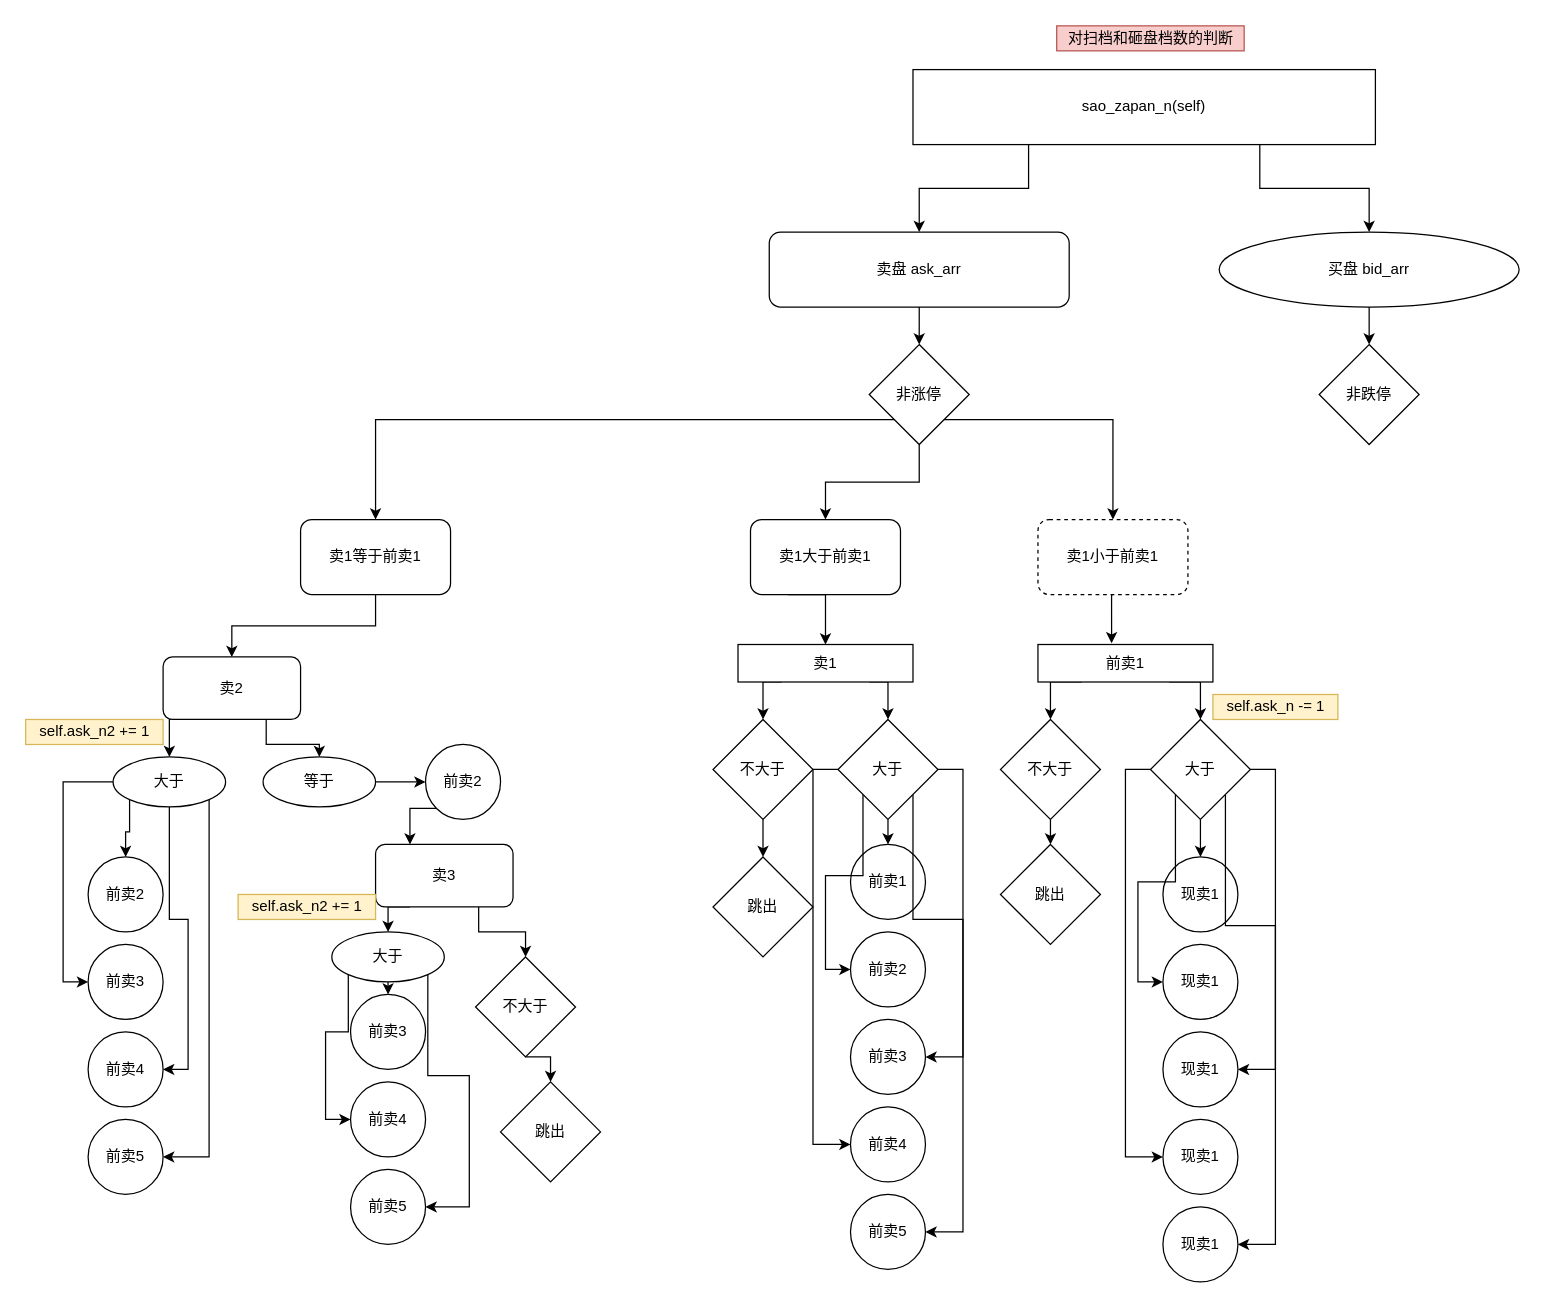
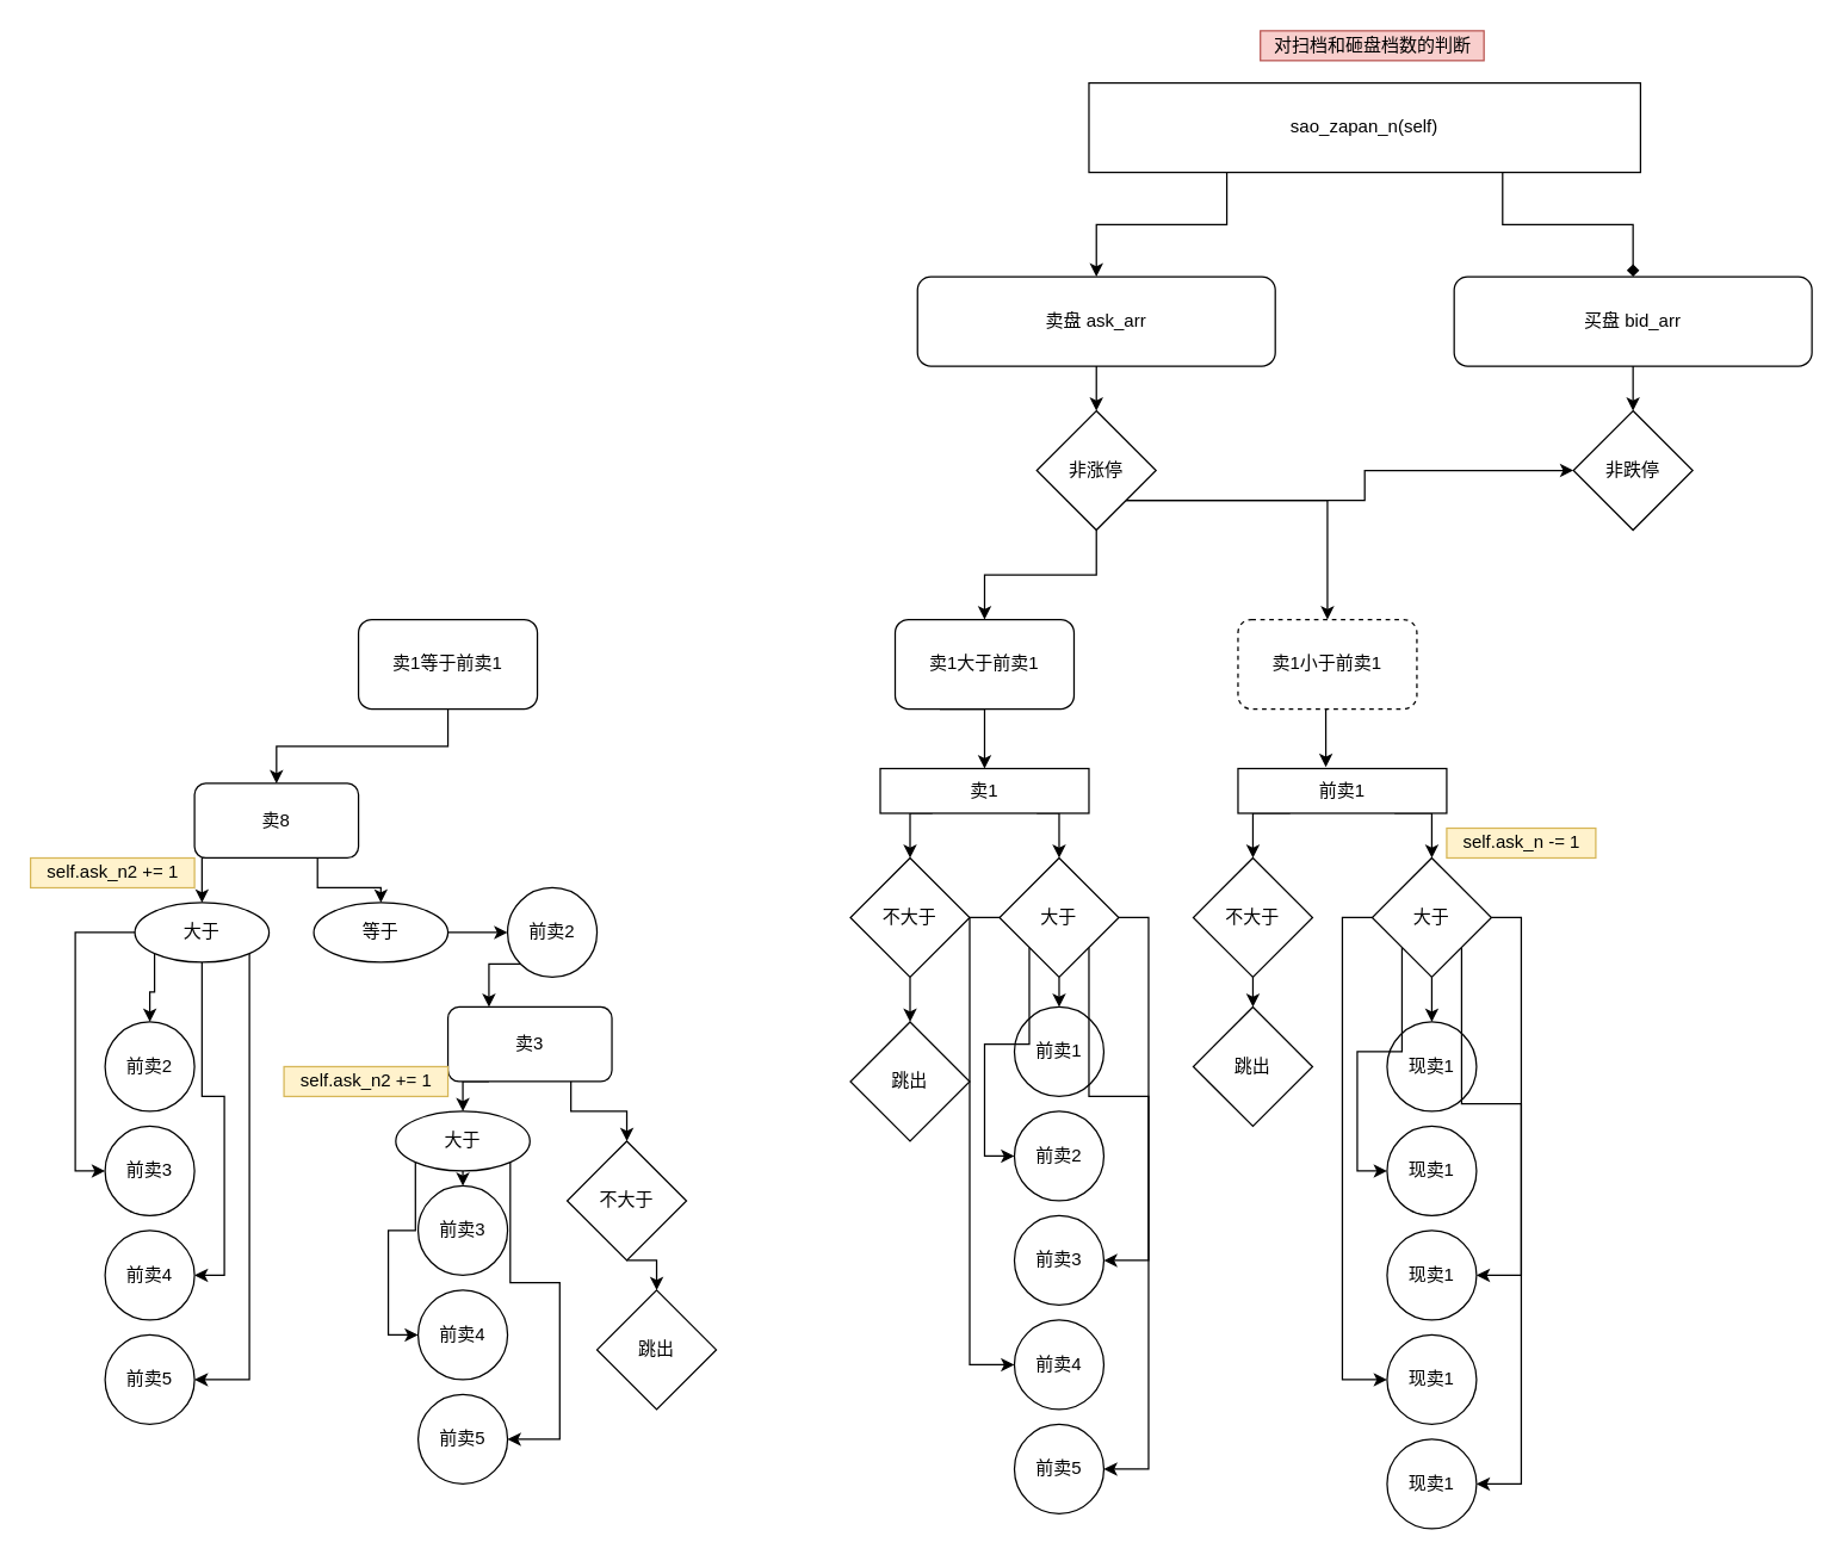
- <mxCell id="3" style="edgeStyle=orthogonalEdgeStyle;rounded=0;orthogonalLoop=1;jettySize=auto;html=1;exitX=0.75;exitY=1;exitDx=0;exitDy=0;entryX=0.5;entryY=0;entryDx=0;entryDy=0;" edge="1" parent="1" source="4" target="9"><mxGeometry relative="1" as="geometry" /></mxCell>
+ <mxCell id="3" style="edgeStyle=orthogonalEdgeStyle;rounded=0;orthogonalLoop=1;jettySize=auto;html=1;exitX=0.75;exitY=1;exitDx=0;exitDy=0;entryX=0.5;entryY=0;entryDx=0;entryDy=0;endArrow=diamond;" edge="1" parent="1" source="4" target="9"><mxGeometry relative="1" as="geometry" /></mxCell>
- <mxCell id="9" value="买盘 bid_arr" style="ellipse;whiteSpace=wrap;html=1;" vertex="1" parent="1"><mxGeometry x="975" y="185" width="240" height="60" as="geometry" /></mxCell>
+ <mxCell id="9" value="买盘 bid_arr" style="rounded=1;whiteSpace=wrap;html=1;" vertex="1" parent="1"><mxGeometry x="975" y="185" width="240" height="60" as="geometry" /></mxCell>
- <mxCell id="10" style="edgeStyle=orthogonalEdgeStyle;rounded=0;orthogonalLoop=1;jettySize=auto;html=1;exitX=0;exitY=1;exitDx=0;exitDy=0;entryX=0.5;entryY=0;entryDx=0;entryDy=0;" edge="1" parent="1" source="13" target="16"><mxGeometry relative="1" as="geometry" /></mxCell>
+ <mxCell id="10" style="edgeStyle=orthogonalEdgeStyle;rounded=0;orthogonalLoop=1;jettySize=auto;html=1;exitX=0;exitY=1;exitDx=0;exitDy=0;" edge="1" parent="1" source="13" target="14"><mxGeometry relative="1" as="geometry" /></mxCell>
- <mxCell id="58" value="&lt;div&gt;卖2&lt;/div&gt;" style="rounded=1;whiteSpace=wrap;html=1;" vertex="1" parent="1"><mxGeometry x="130" y="525" width="110" height="50" as="geometry" /></mxCell>
+ <mxCell id="58" value="&lt;div&gt;卖8&lt;/div&gt;" style="rounded=1;whiteSpace=wrap;html=1;" vertex="1" parent="1"><mxGeometry x="130" y="525" width="110" height="50" as="geometry" /></mxCell>
